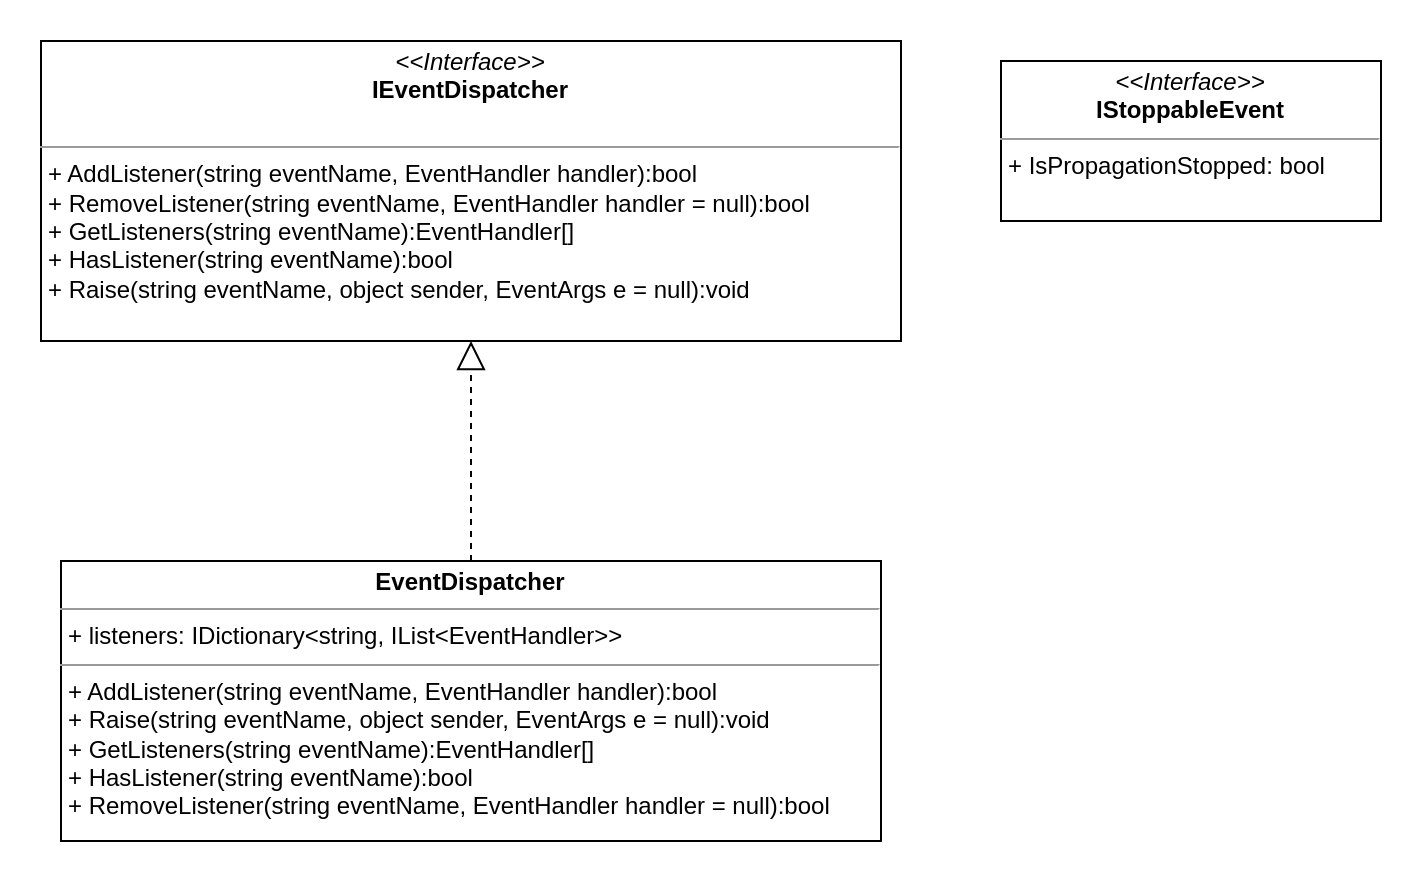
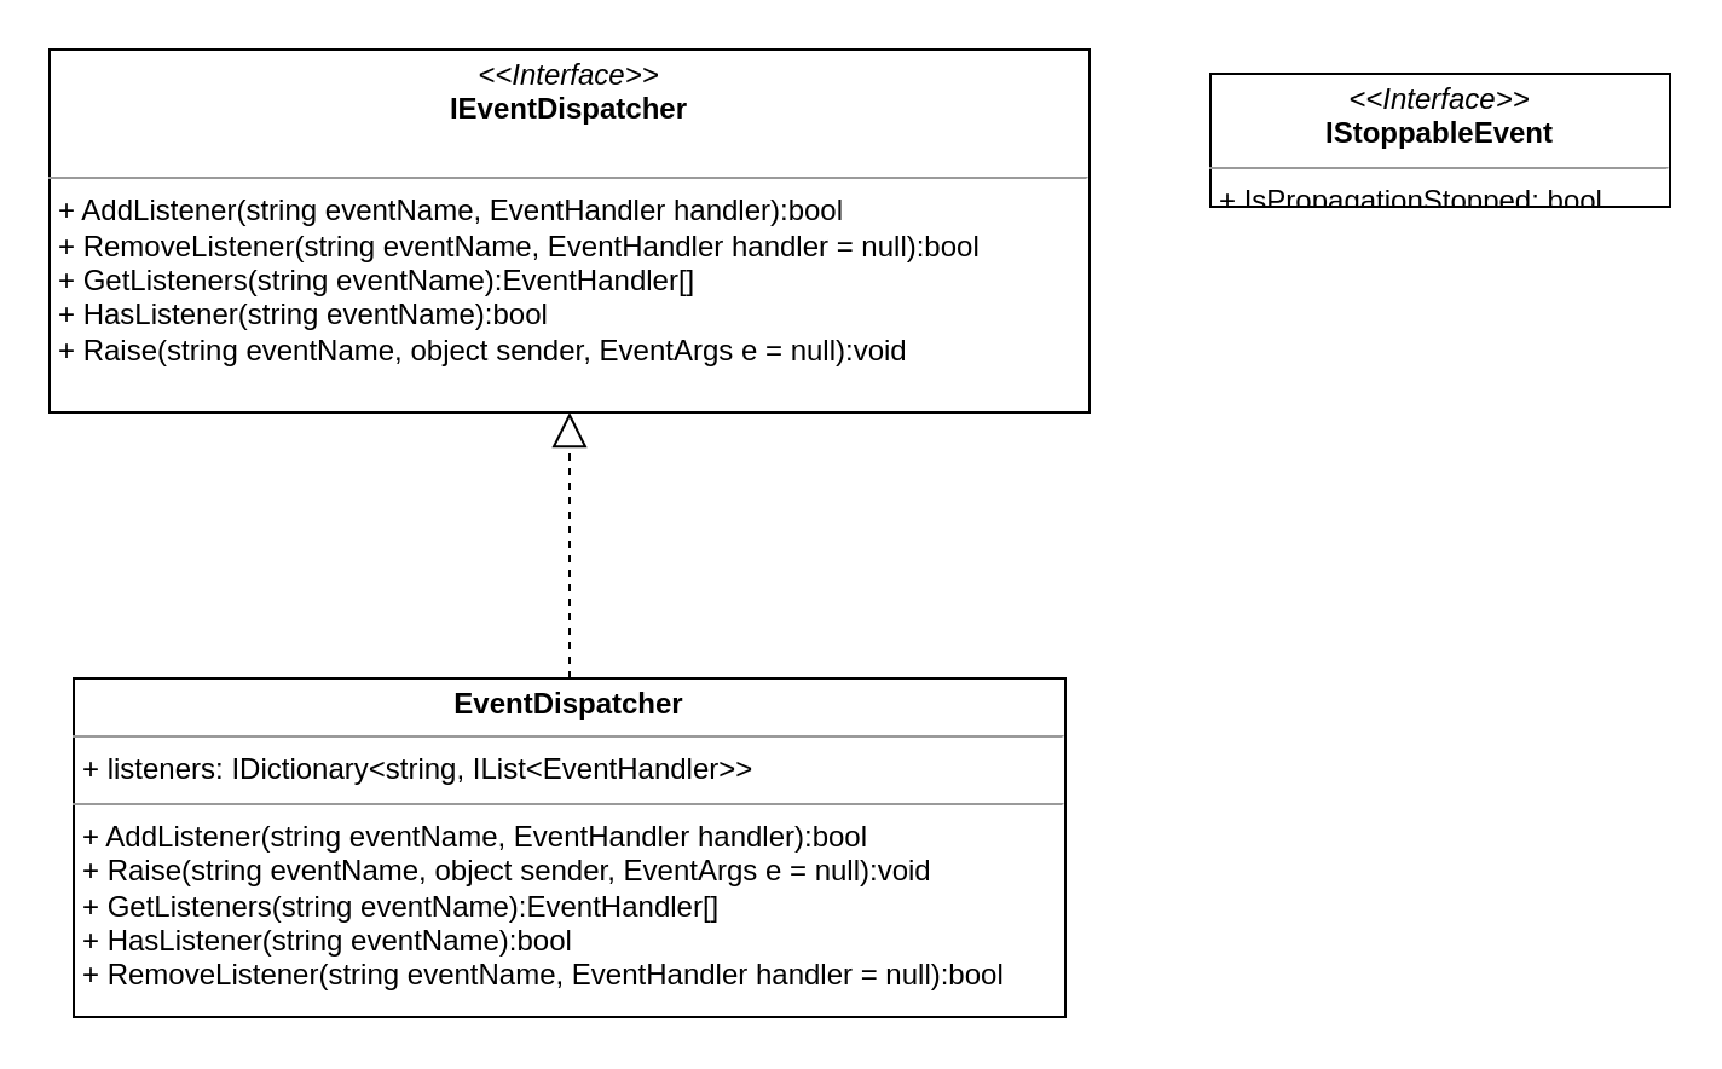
- <mxCell id="5" value="&lt;p style=&quot;margin: 0px ; margin-top: 4px ; text-align: center&quot;&gt;&lt;i&gt;&amp;lt;&amp;lt;Interface&amp;gt;&amp;gt;&lt;/i&gt;&lt;br&gt;&lt;b&gt;IStoppableEvent&lt;/b&gt;&lt;br&gt;&lt;/p&gt;&lt;hr size=&quot;1&quot;&gt;&lt;p style=&quot;margin: 0px ; margin-left: 4px&quot;&gt;+ IsPropagationStopped: bool&lt;br&gt;&lt;/p&gt;&lt;p style=&quot;margin: 0px ; margin-left: 4px&quot;&gt;&lt;br&gt;&lt;/p&gt;" style="verticalAlign=top;align=left;overflow=fill;fontSize=12;fontFamily=Helvetica;html=1;" vertex="1" parent="1"><mxGeometry x="500" y="30" width="190" height="80" as="geometry" /></mxCell>
+ <mxCell id="5" value="&lt;p style=&quot;margin: 0px ; margin-top: 4px ; text-align: center&quot;&gt;&lt;i&gt;&amp;lt;&amp;lt;Interface&amp;gt;&amp;gt;&lt;/i&gt;&lt;br&gt;&lt;b&gt;IStoppableEvent&lt;/b&gt;&lt;br&gt;&lt;/p&gt;&lt;hr size=&quot;1&quot;&gt;&lt;p style=&quot;margin: 0px ; margin-left: 4px&quot;&gt;+ IsPropagationStopped: bool&lt;br&gt;&lt;/p&gt;&lt;p style=&quot;margin: 0px ; margin-left: 4px&quot;&gt;&lt;br&gt;&lt;/p&gt;" style="verticalAlign=top;align=left;overflow=fill;fontSize=12;fontFamily=Helvetica;html=1;" vertex="1" parent="1"><mxGeometry x="500" y="30" width="190" height="55" as="geometry" /></mxCell>
